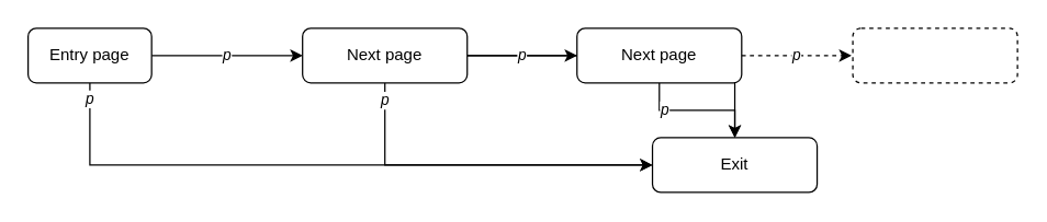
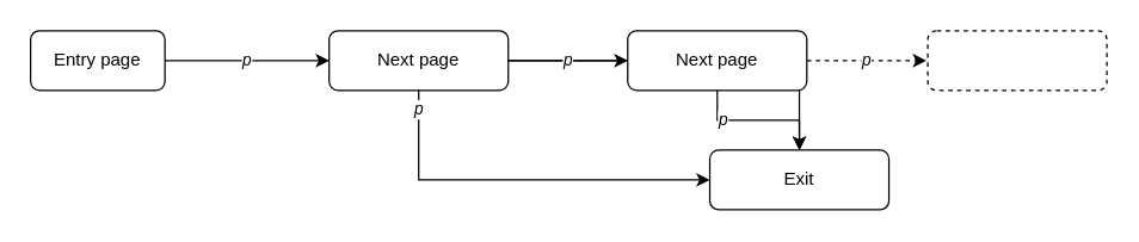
- <mxCell id="3" value="&lt;i&gt;p&lt;/i&gt;" style="edgeStyle=orthogonalEdgeStyle;rounded=0;orthogonalLoop=1;jettySize=auto;html=1;exitX=0.5;exitY=1;exitDx=0;exitDy=0;entryX=0;entryY=0.5;entryDx=0;entryDy=0;" edge="1" parent="1" source="4" target="5"><mxGeometry x="-0.95" relative="1" as="geometry"><mxPoint as="offset" /></mxGeometry></mxCell>
